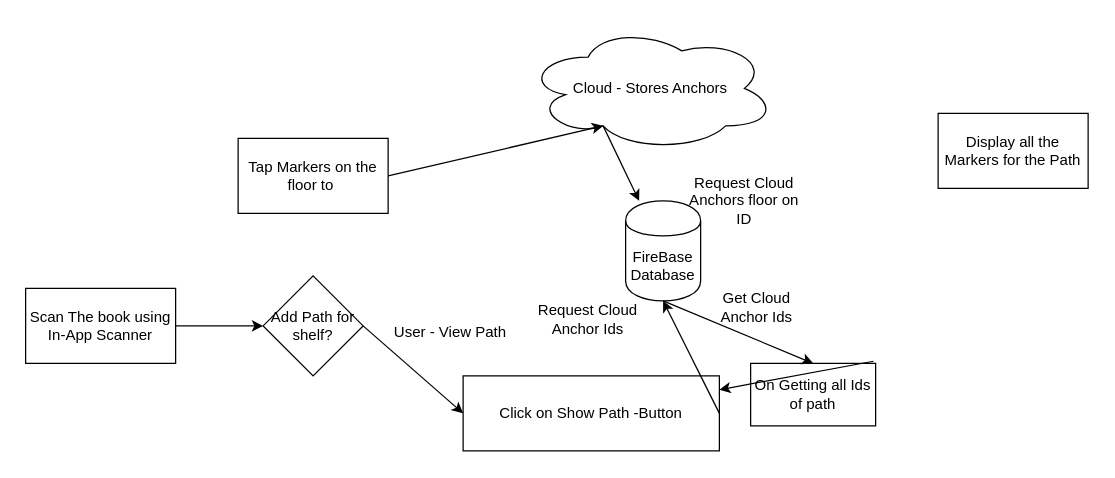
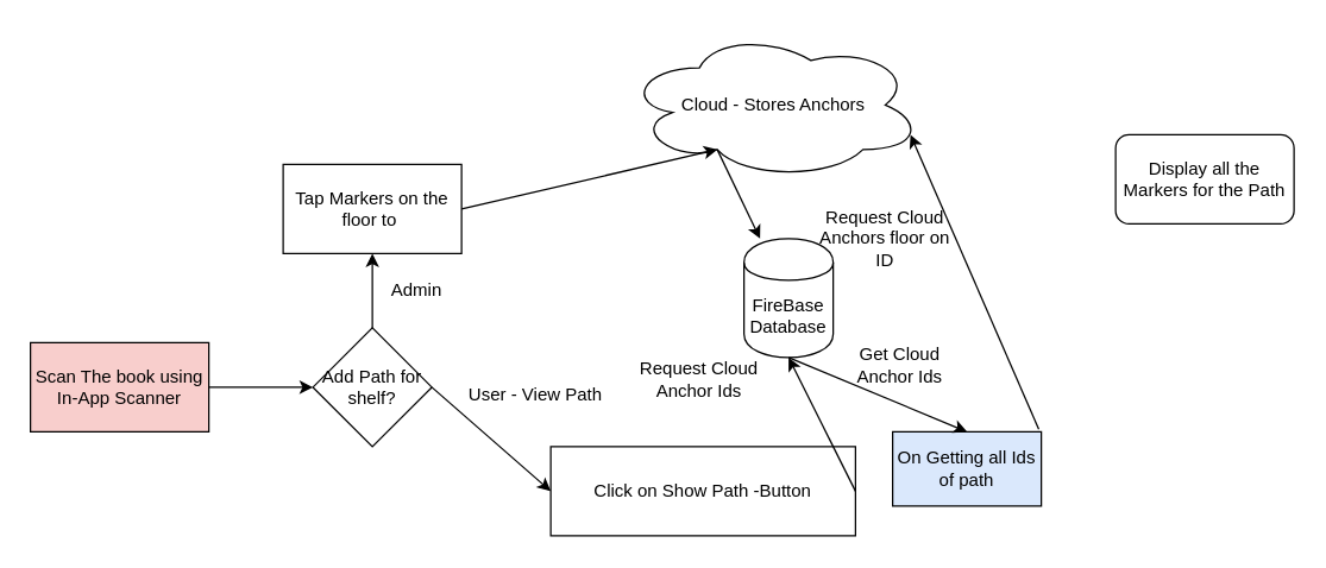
- <mxCell id="22" value="Display all the Markers for the Path" style="rounded=0;whiteSpace=wrap;html=1;" vertex="1" parent="1"><mxGeometry x="750" y="90" width="120" height="60" as="geometry" /></mxCell>
+ <mxCell id="22" value="Display all the Markers for the Path" style="whiteSpace=wrap;html=1;rounded=1;" vertex="1" parent="1"><mxGeometry x="750" y="90" width="120" height="60" as="geometry" /></mxCell>
+ <mxCell id="7" value="Admin" style="text;html=1;strokeColor=none;fillColor=none;align=center;verticalAlign=middle;whiteSpace=wrap;rounded=0;" vertex="1" parent="1"><mxGeometry x="260" y="185" width="40" height="20" as="geometry" /></mxCell>
+ <mxCell id="6" value="" style="endArrow=classic;html=1;exitX=0.5;exitY=0;exitDx=0;exitDy=0;" edge="1" parent="1" source="4" target="3"><mxGeometry width="50" height="50" relative="1" as="geometry"><mxPoint x="60" y="370" as="sourcePoint" /><mxPoint x="110" y="320" as="targetPoint" /></mxGeometry></mxCell>
- <mxCell id="2" value="Scan The book using In-App Scanner" style="rounded=0;whiteSpace=wrap;html=1;" vertex="1" parent="1"><mxGeometry x="20" y="230" width="120" height="60" as="geometry" /></mxCell>
+ <mxCell id="2" value="Scan The book using In-App Scanner" style="rounded=0;whiteSpace=wrap;html=1;fillColor=#f8cecc;" vertex="1" parent="1"><mxGeometry x="20" y="230" width="120" height="60" as="geometry" /></mxCell>
- <mxCell id="20" value="" style="endArrow=classic;html=1;exitX=0.983;exitY=-0.034;exitDx=0;exitDy=0;exitPerimeter=0;" edge="1" parent="1" source="18" target="12"><mxGeometry width="50" height="50" relative="1" as="geometry"><mxPoint x="60" y="490" as="sourcePoint" /><mxPoint x="110" y="440" as="targetPoint" /></mxGeometry></mxCell>
+ <mxCell id="20" value="" style="endArrow=classic;html=1;exitX=0.983;exitY=-0.034;exitDx=0;exitDy=0;entryX=0.96;entryY=0.7;entryDx=0;entryDy=0;entryPerimeter=0;exitPerimeter=0;" edge="1" parent="1" source="18" target="8"><mxGeometry width="50" height="50" relative="1" as="geometry"><mxPoint x="60" y="490" as="sourcePoint" /><mxPoint x="110" y="440" as="targetPoint" /></mxGeometry></mxCell>
- <mxCell id="18" value="On Getting all Ids of path" style="rounded=0;whiteSpace=wrap;html=1;" vertex="1" parent="1"><mxGeometry x="600" y="290" width="100" height="50" as="geometry" /></mxCell>
+ <mxCell id="18" value="On Getting all Ids of path" style="rounded=0;whiteSpace=wrap;html=1;fillColor=#dae8fc;" vertex="1" parent="1"><mxGeometry x="600" y="290" width="100" height="50" as="geometry" /></mxCell>
